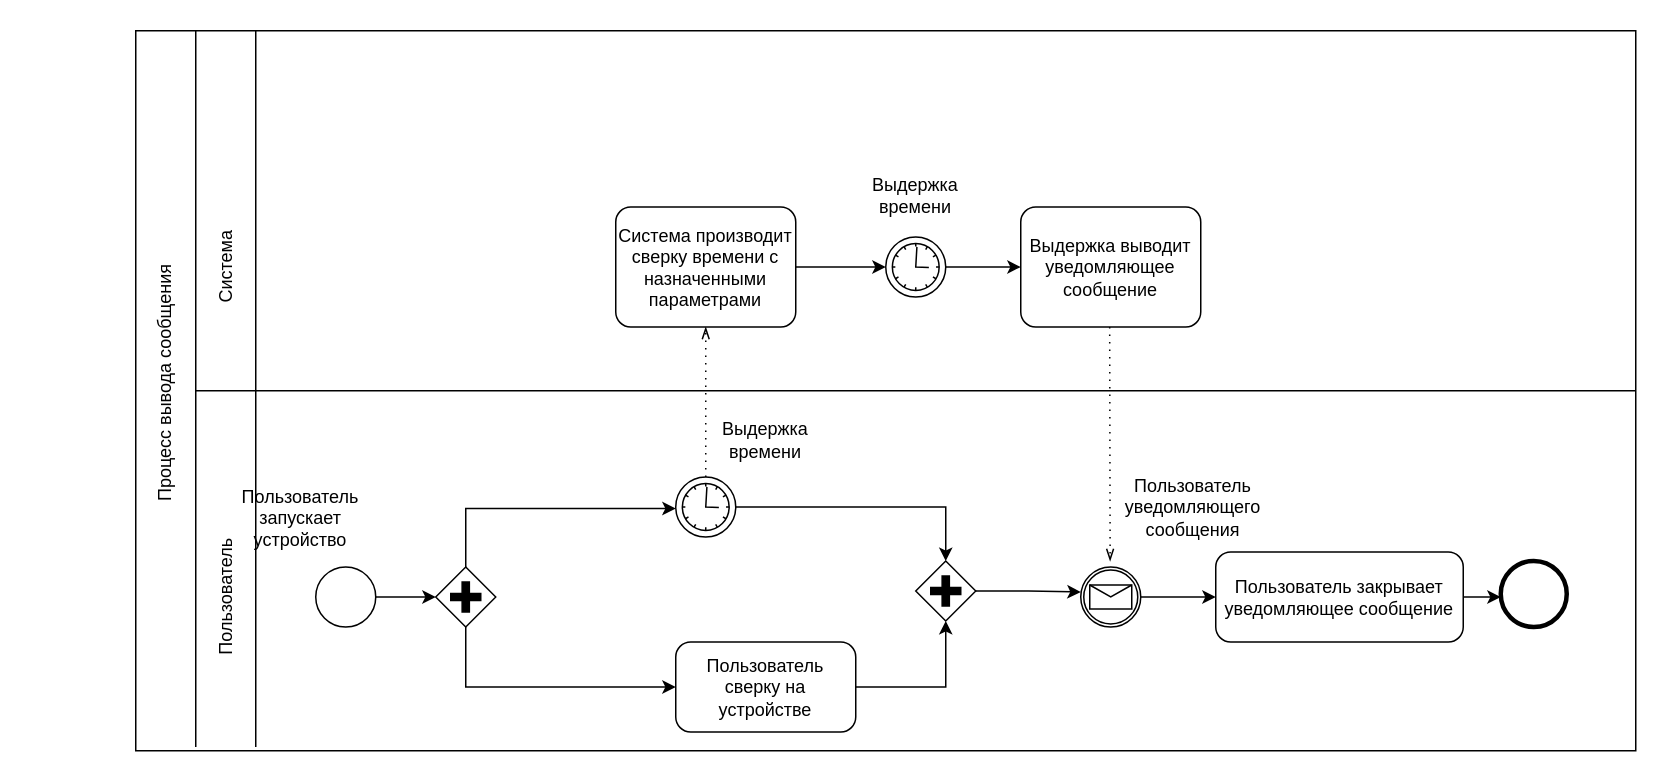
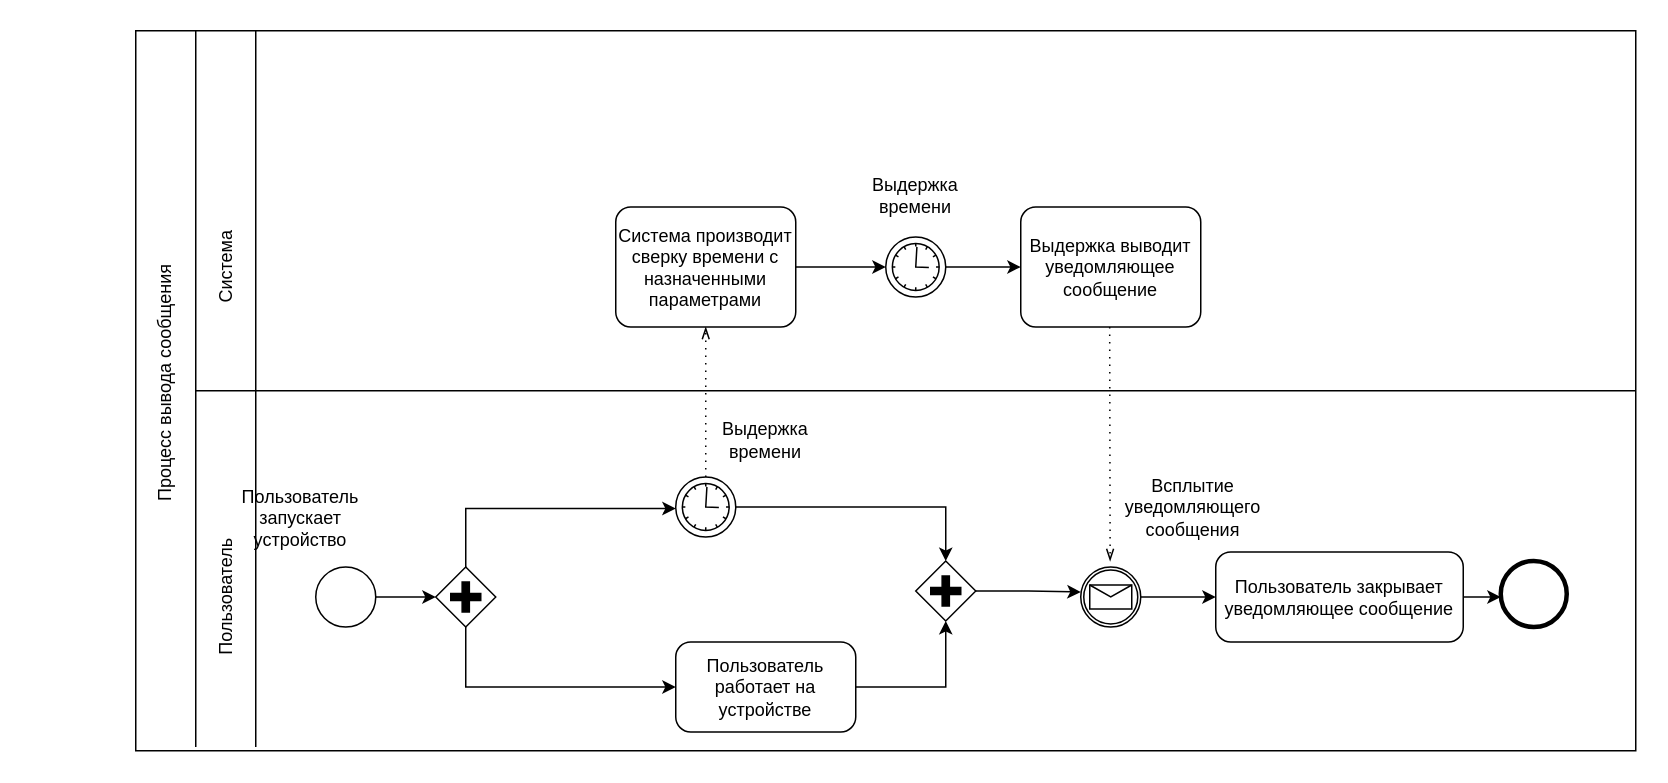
- <mxCell id="20" value="&lt;div&gt;Пользователь уведомляющего сообщения&lt;/div&gt;" style="text;html=1;align=center;verticalAlign=middle;whiteSpace=wrap;rounded=0;" parent="1" vertex="1"><mxGeometry x="750" y="315" width="90" height="45" as="geometry" /></mxCell>
+ <mxCell id="20" value="&lt;div&gt;Всплытие уведомляющего сообщения&lt;/div&gt;" style="text;html=1;align=center;verticalAlign=middle;whiteSpace=wrap;rounded=0;" parent="1" vertex="1"><mxGeometry x="750" y="315" width="90" height="45" as="geometry" /></mxCell>
- <mxCell id="8" value="Пользователь сверку на устройстве" style="points=[[0.25,0,0],[0.5,0,0],[0.75,0,0],[1,0.25,0],[1,0.5,0],[1,0.75,0],[0.75,1,0],[0.5,1,0],[0.25,1,0],[0,0.75,0],[0,0.5,0],[0,0.25,0]];shape=mxgraph.bpmn.task;whiteSpace=wrap;rectStyle=rounded;size=10;html=1;container=1;expand=0;collapsible=0;taskMarker=abstract;" parent="1" vertex="1"><mxGeometry x="450" y="427.5" width="120" height="60" as="geometry" /></mxCell>
+ <mxCell id="8" value="Пользователь работает на устройстве" style="points=[[0.25,0,0],[0.5,0,0],[0.75,0,0],[1,0.25,0],[1,0.5,0],[1,0.75,0],[0.75,1,0],[0.5,1,0],[0.25,1,0],[0,0.75,0],[0,0.5,0],[0,0.25,0]];shape=mxgraph.bpmn.task;whiteSpace=wrap;rectStyle=rounded;size=10;html=1;container=1;expand=0;collapsible=0;taskMarker=abstract;" parent="1" vertex="1"><mxGeometry x="450" y="427.5" width="120" height="60" as="geometry" /></mxCell>
